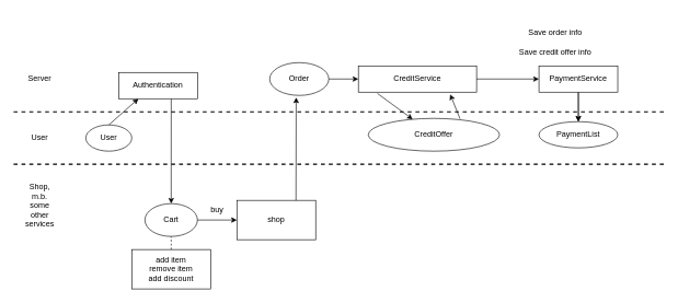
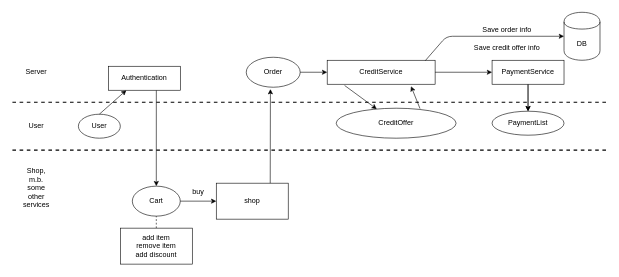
+ <mxCell id="19" value="DB" style="shape=cylinder;whiteSpace=wrap;html=1;boundedLbl=1;backgroundOutline=1;" parent="1" vertex="1"><mxGeometry x="940" y="20" width="60" height="80" as="geometry" /></mxCell>
+ <mxCell id="20" value="" style="endArrow=classic;html=1;strokeColor=#000000;strokeWidth=1;exitX=0.909;exitY=0.017;exitDx=0;exitDy=0;entryX=0;entryY=0.5;entryDx=0;entryDy=0;exitPerimeter=0;" parent="1" source="16" target="19" edge="1"><mxGeometry width="50" height="50" relative="1" as="geometry"><mxPoint x="780" y="110" as="sourcePoint" /><mxPoint x="830" y="60" as="targetPoint" /><Array as="points"><mxPoint x="744" y="60" /></Array></mxGeometry></mxCell>
